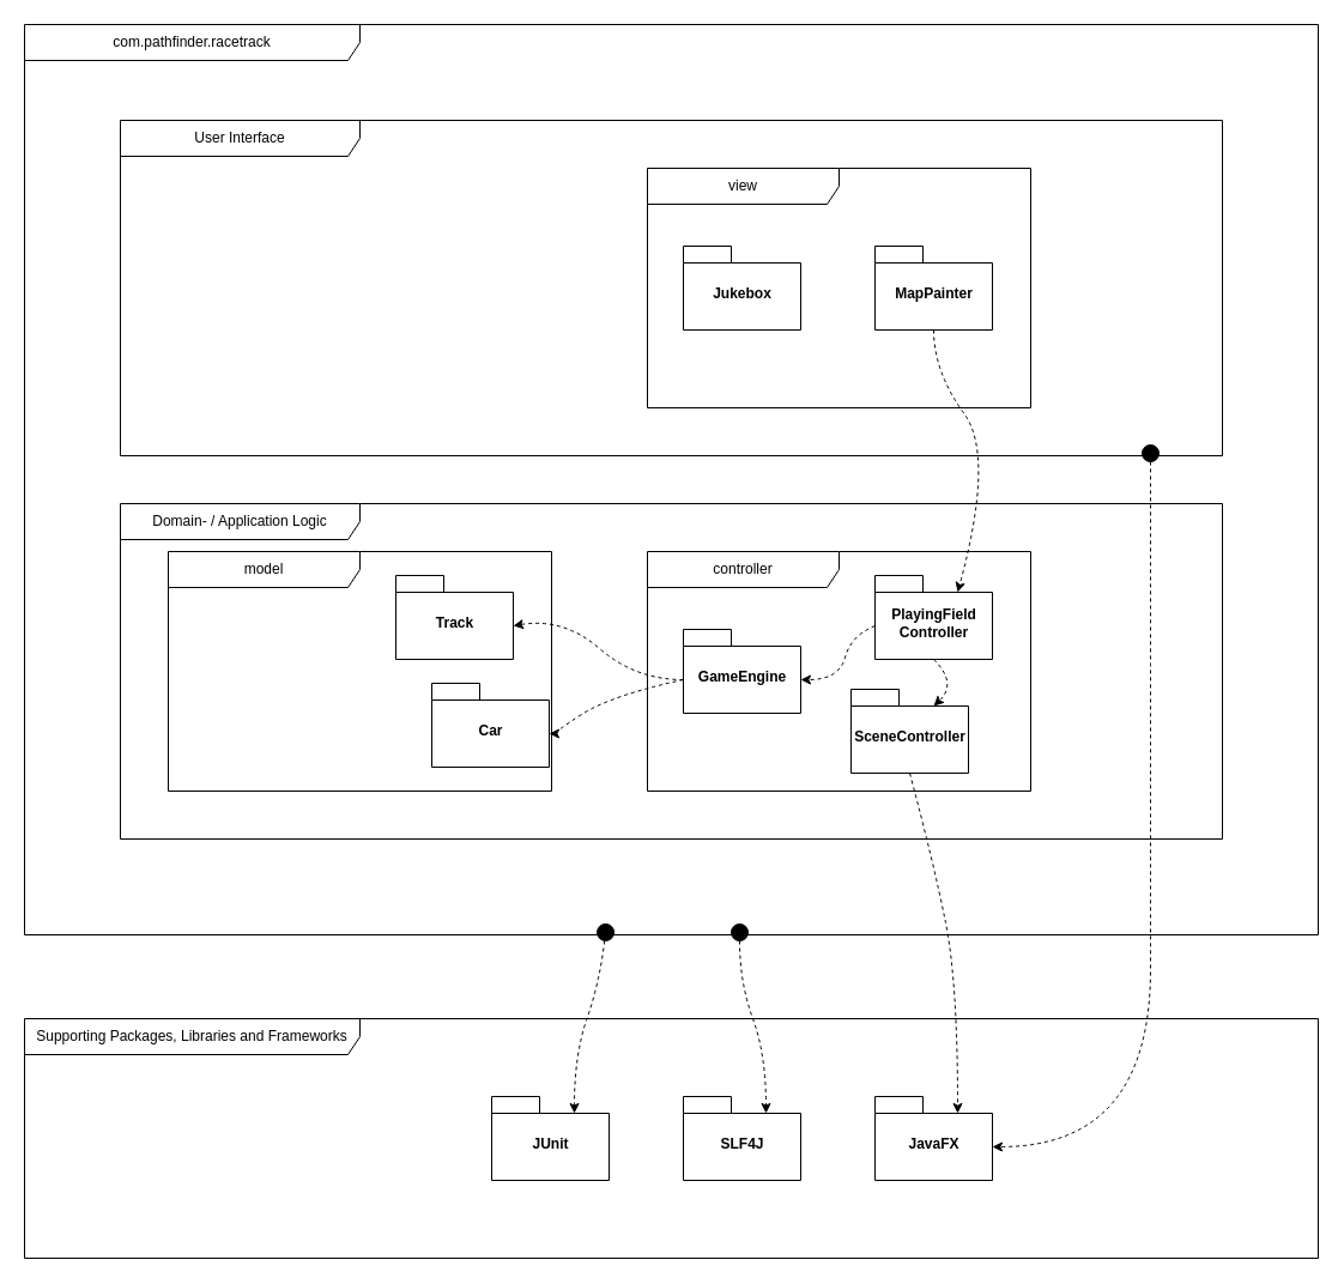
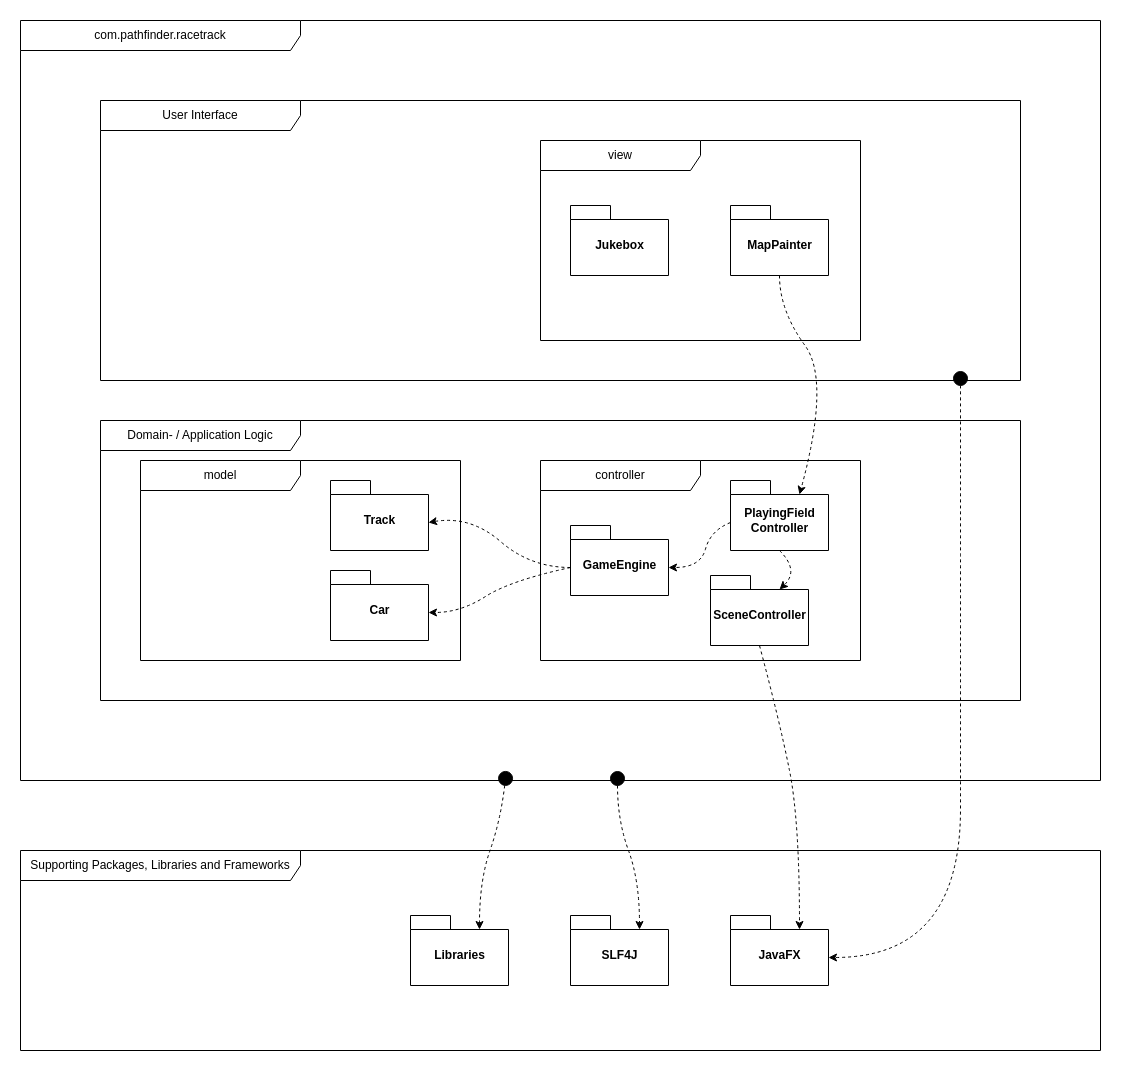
- <mxCell id="11" value="Car" style="shape=folder;fontStyle=1;spacingTop=10;tabWidth=40;tabHeight=14;tabPosition=left;html=1;" vertex="1" parent="1"><mxGeometry x="360" y="570" width="98" height="70" as="geometry" /></mxCell>
+ <mxCell id="11" value="Car" style="shape=folder;fontStyle=1;spacingTop=10;tabWidth=40;tabHeight=14;tabPosition=left;html=1;" vertex="1" parent="1"><mxGeometry x="330" y="570" width="98" height="70" as="geometry" /></mxCell>
- <mxCell id="17" value="JUnit" style="shape=folder;fontStyle=1;spacingTop=10;tabWidth=40;tabHeight=14;tabPosition=left;html=1;" vertex="1" parent="1"><mxGeometry x="410" y="915" width="98" height="70" as="geometry" /></mxCell>
+ <mxCell id="17" value="Libraries" style="shape=folder;fontStyle=1;spacingTop=10;tabWidth=40;tabHeight=14;tabPosition=left;html=1;" vertex="1" parent="1"><mxGeometry x="410" y="915" width="98" height="70" as="geometry" /></mxCell>
